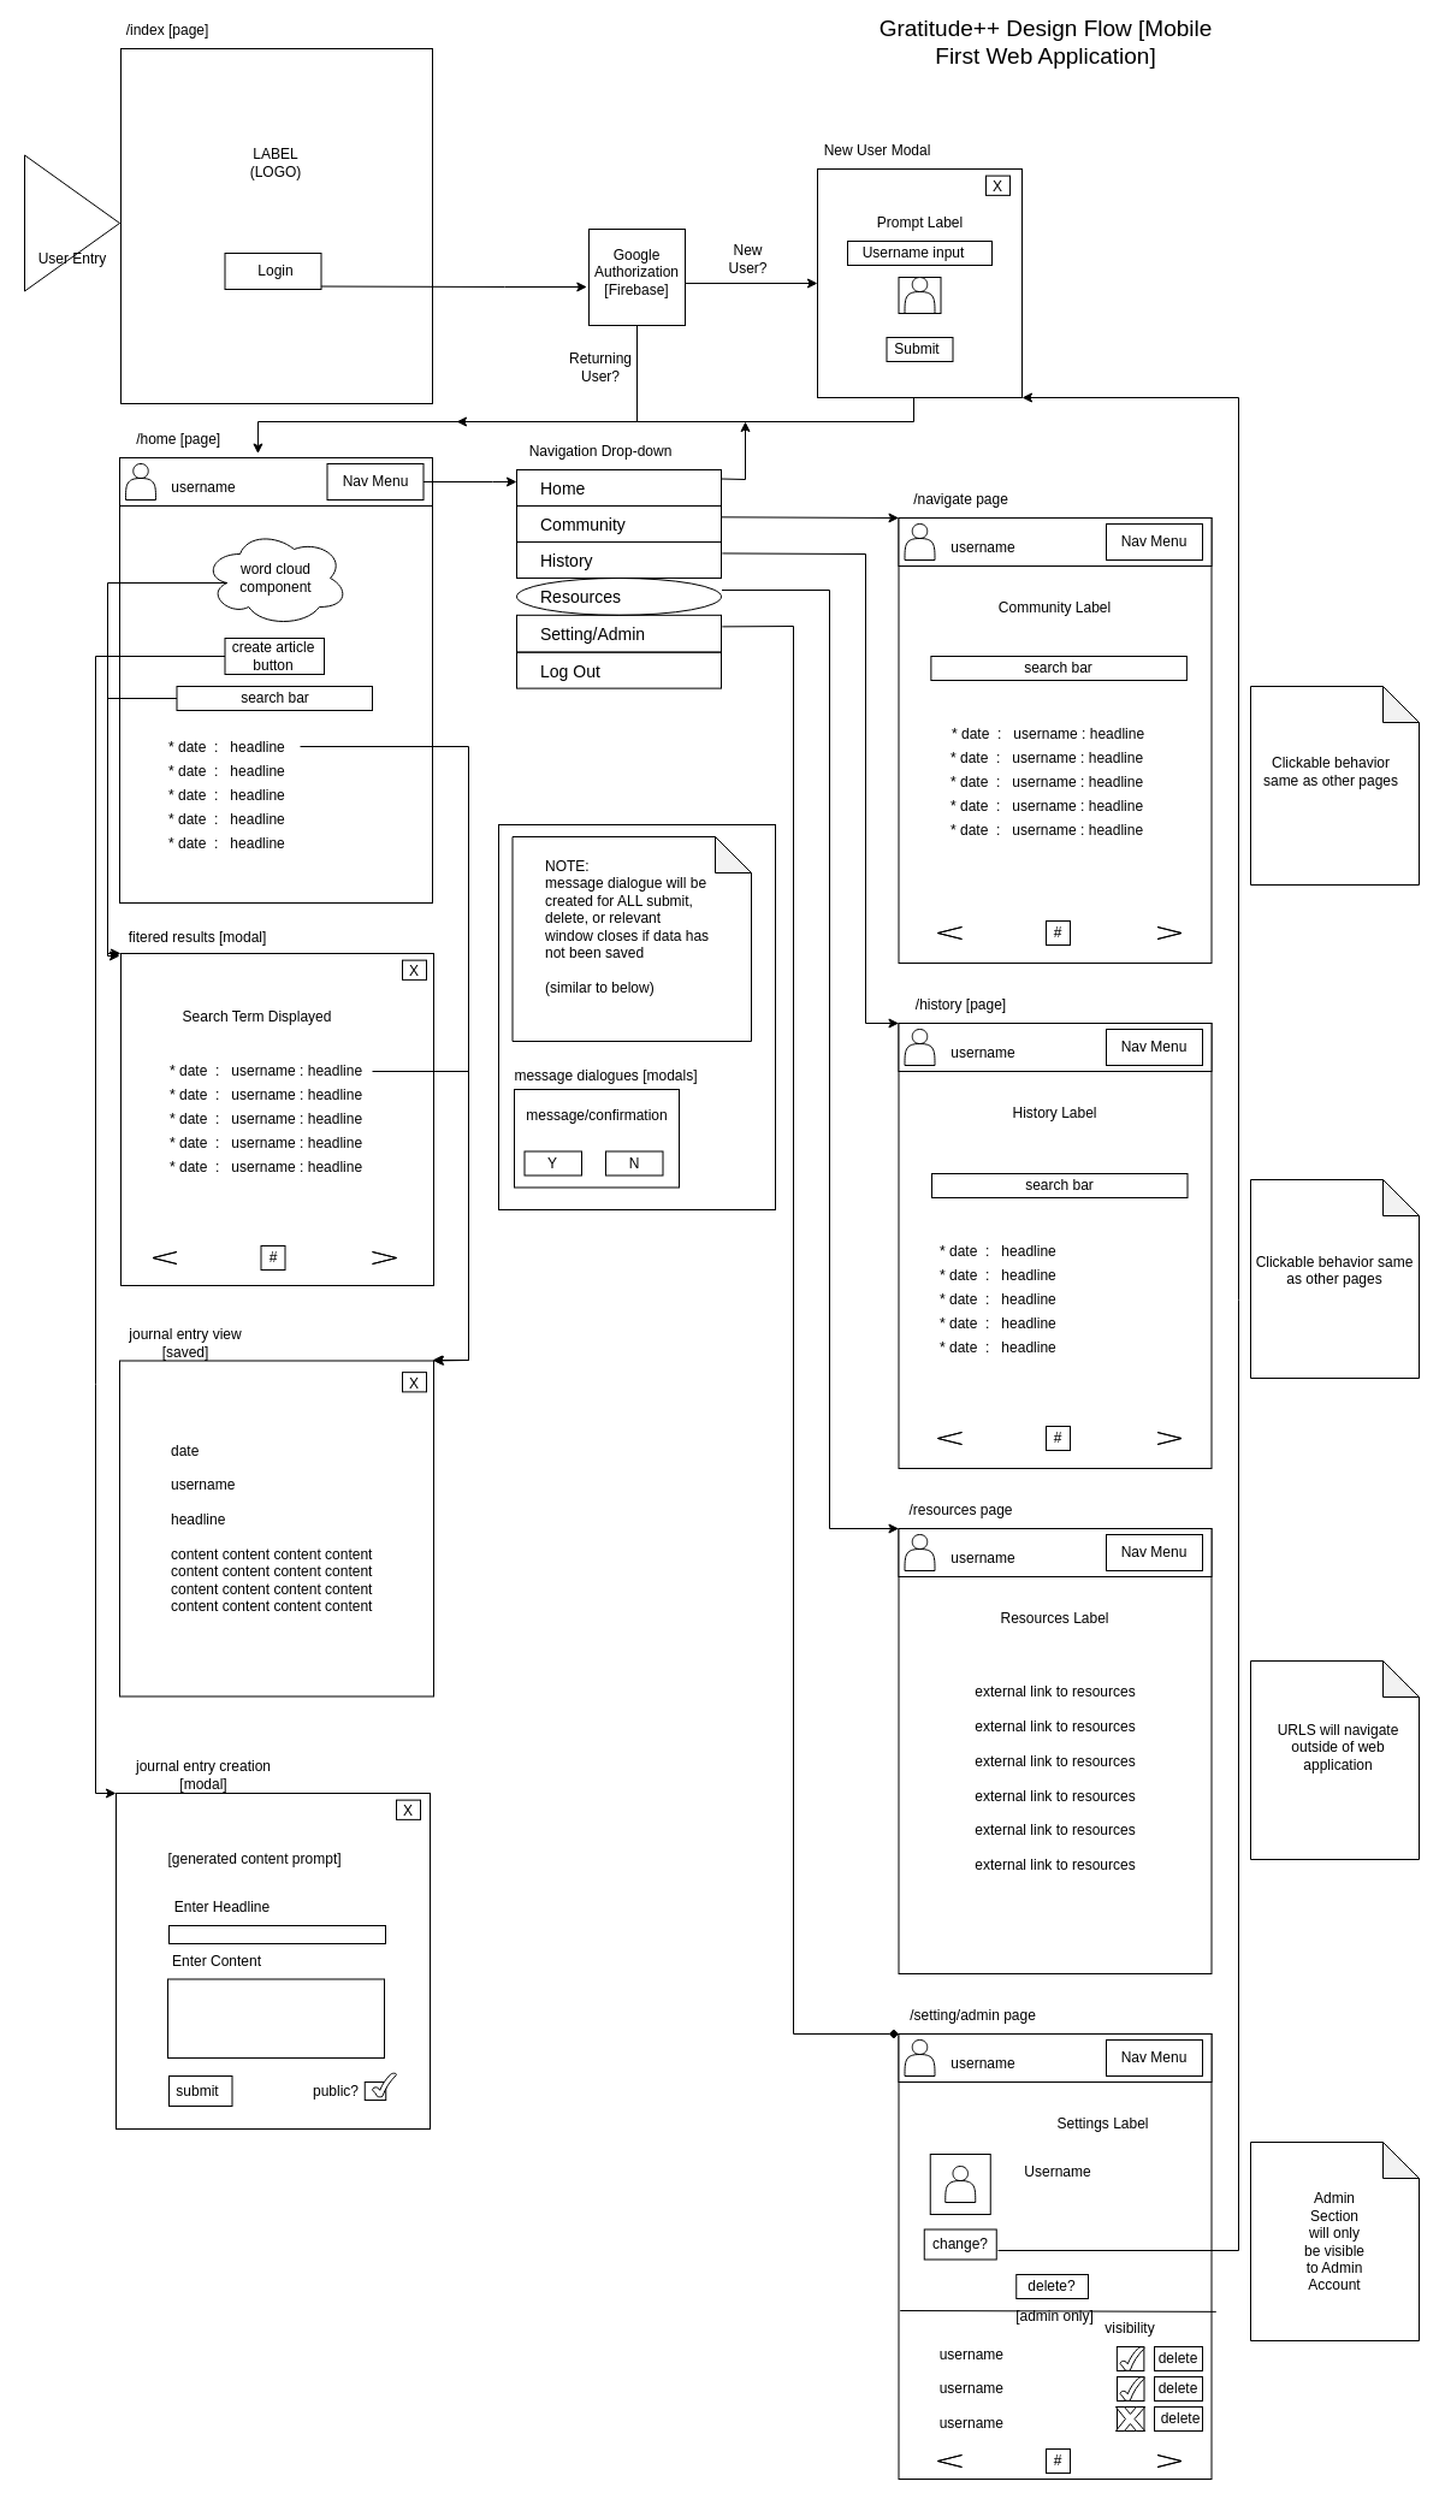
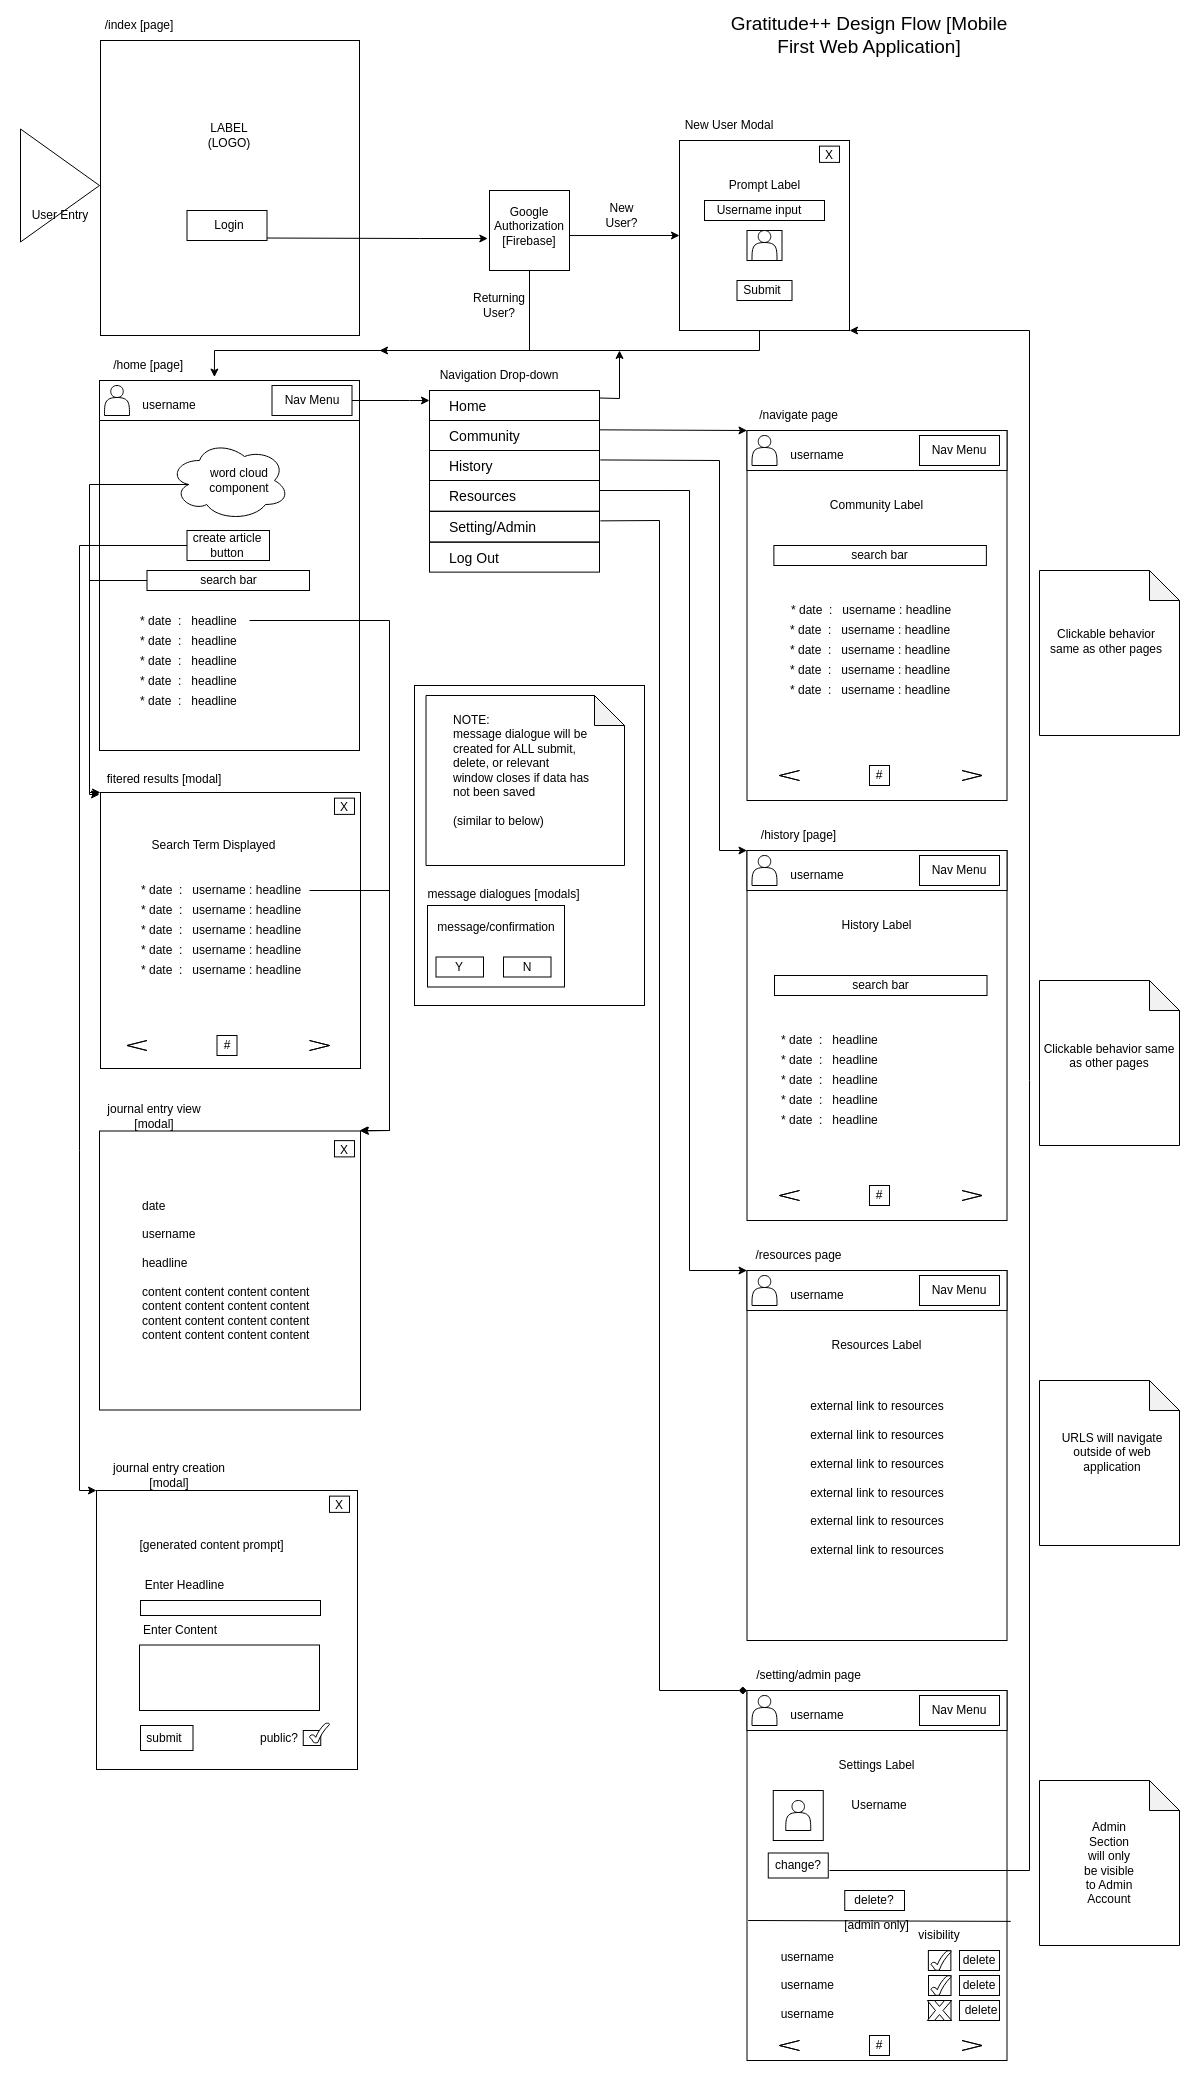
- <mxCell id="34" value="word cloud component" style="text;html=1;strokeColor=none;fillColor=none;align=center;verticalAlign=middle;whiteSpace=wrap;rounded=0;" vertex="1" parent="1"><mxGeometry x="199" y="465" width="60" height="30" as="geometry" /></mxCell>
+ <mxCell id="34" value="word cloud component" style="text;html=1;strokeColor=none;fillColor=none;align=center;verticalAlign=middle;whiteSpace=wrap;rounded=0;" vertex="1" parent="1"><mxGeometry x="209" y="465" width="60" height="30" as="geometry" /></mxCell>
- <mxCell id="24" value="Resources" style="ellipse;fillColor=none;strokeColor=default;align=left;spacing=20;fontSize=14;" vertex="1" parent="20"><mxGeometry y="90.003" width="170" height="30.811" as="geometry" /></mxCell>
+ <mxCell id="24" value="Resources" style="fillColor=none;strokeColor=default;align=left;spacing=20;fontSize=14;" vertex="1" parent="20"><mxGeometry y="90.003" width="170" height="30.811" as="geometry" /></mxCell>
- <mxCell id="98" value="journal entry view [saved]" style="text;html=1;strokeColor=none;fillColor=none;align=center;verticalAlign=middle;whiteSpace=wrap;rounded=0;" vertex="1" parent="1"><mxGeometry x="99" y="1100.5" width="110" height="30" as="geometry" /></mxCell>
+ <mxCell id="98" value="journal entry view [modal]" style="text;html=1;strokeColor=none;fillColor=none;align=center;verticalAlign=middle;whiteSpace=wrap;rounded=0;" vertex="1" parent="1"><mxGeometry x="99" y="1100.5" width="110" height="30" as="geometry" /></mxCell>
- <mxCell id="140" value="Settings Label" style="text;html=1;strokeColor=none;fillColor=none;align=center;verticalAlign=middle;whiteSpace=wrap;rounded=0;" vertex="1" parent="1"><mxGeometry x="859" y="1750" width="114.99" height="30" as="geometry" /></mxCell>
+ <mxCell id="140" value="Settings Label" style="text;html=1;strokeColor=none;fillColor=none;align=center;verticalAlign=middle;whiteSpace=wrap;rounded=0;" vertex="1" parent="1"><mxGeometry x="819" y="1750" width="114.99" height="30" as="geometry" /></mxCell>
